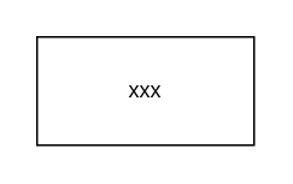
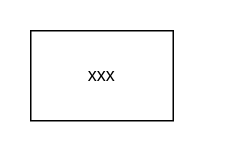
- <mxCell id="2" value="xxx" style="rounded=0;whiteSpace=wrap;html=1;" vertex="1" parent="1"><mxGeometry x="20" y="20" width="120" height="60" as="geometry" /></mxCell>
+ <mxCell id="2" value="xxx" style="rounded=0;whiteSpace=wrap;html=1;" vertex="1" parent="1"><mxGeometry x="20" y="20" width="95" height="60" as="geometry" /></mxCell>
